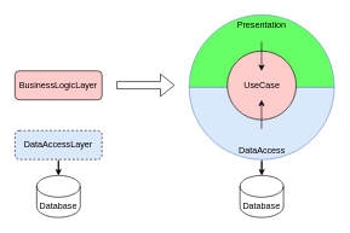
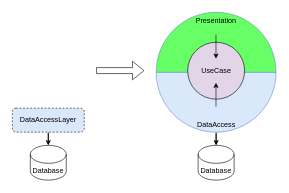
- <mxCell id="7" value="BusinessLogicLayer" style="rounded=1;whiteSpace=wrap;html=1;fillColor=#FFCCCC;" vertex="1" parent="1"><mxGeometry x="20" y="97.5" width="120" height="40" as="geometry" /></mxCell>
- <mxCell id="5" value="UseCase" style="ellipse;whiteSpace=wrap;html=1;aspect=fixed;fillColor=#FFCCCC;" vertex="1" parent="1"><mxGeometry x="312.5" y="70" width="95" height="95" as="geometry" /></mxCell>
+ <mxCell id="5" value="UseCase" style="ellipse;whiteSpace=wrap;html=1;aspect=fixed;fillColor=#e1d5e7;" vertex="1" parent="1"><mxGeometry x="312.5" y="70" width="95" height="95" as="geometry" /></mxCell>
